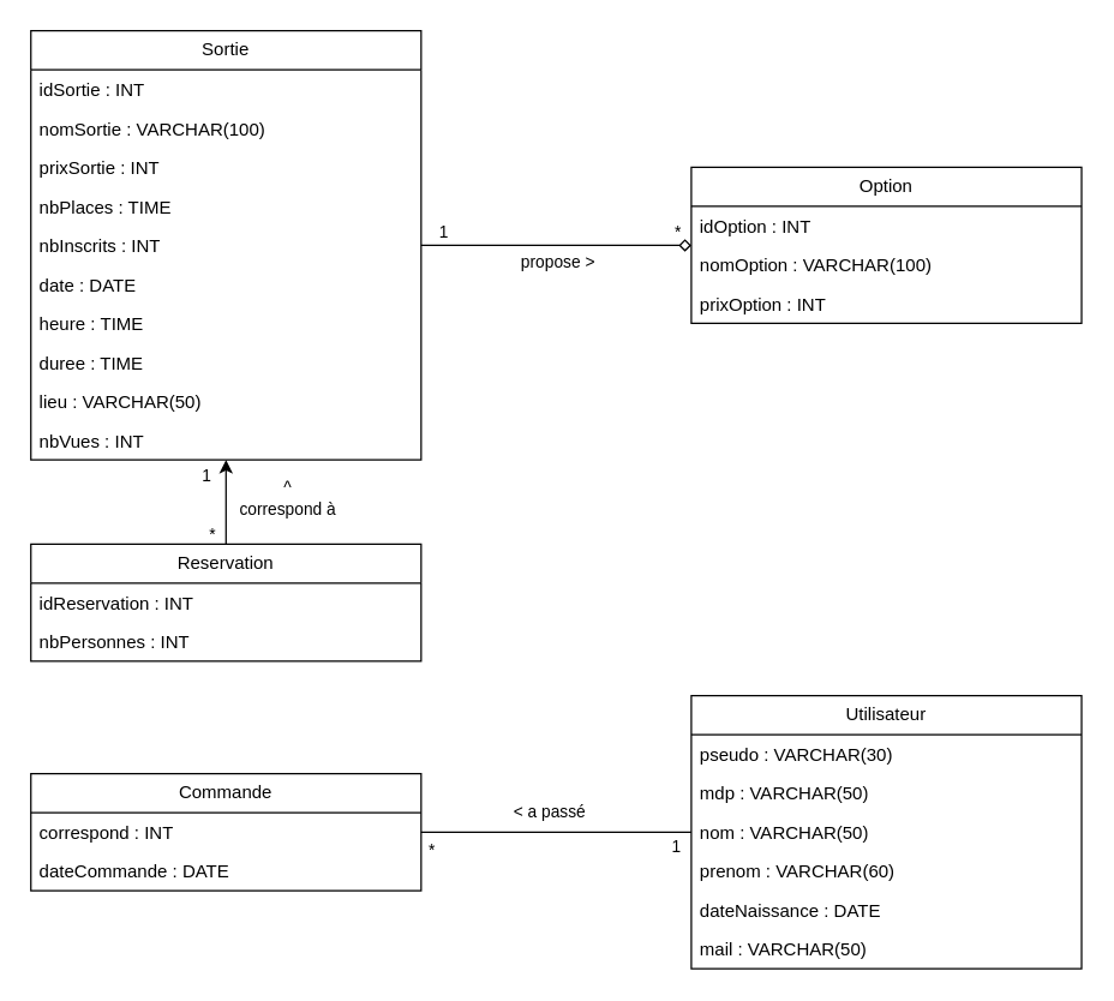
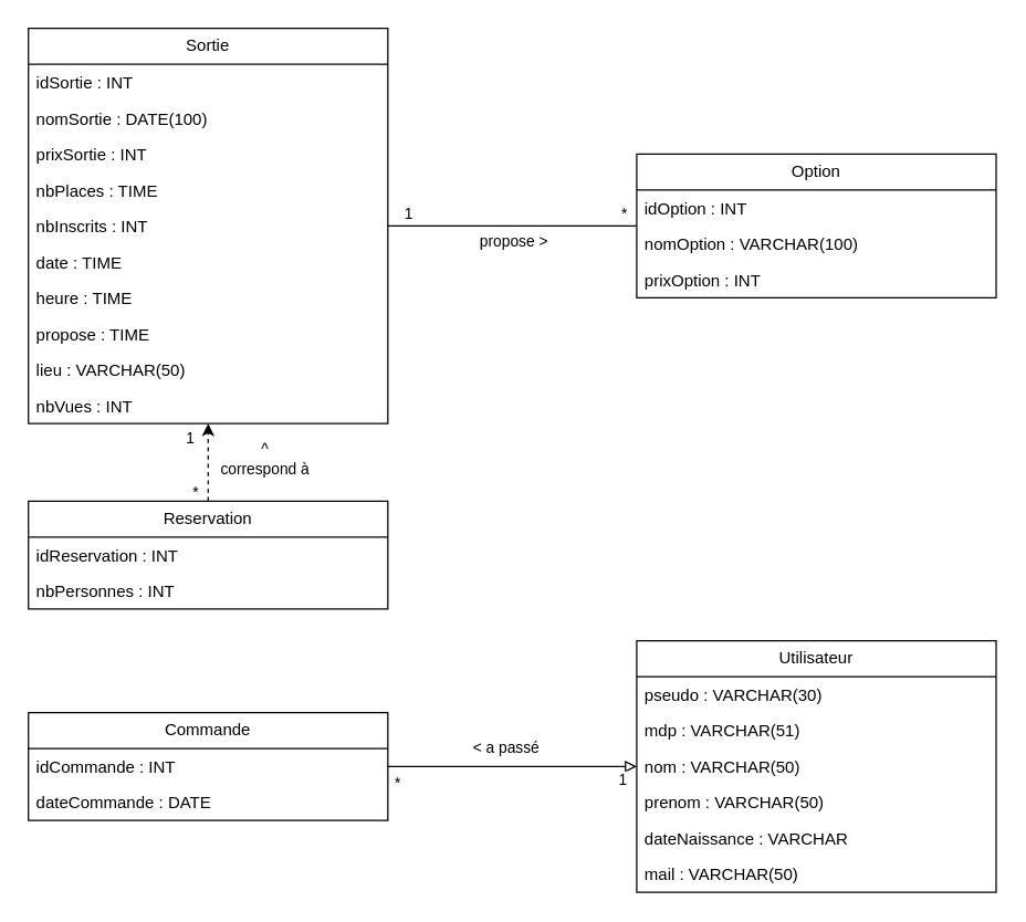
- <mxCell id="8" value="nomSortie : VARCHAR(100)" style="text;strokeColor=none;fillColor=none;align=left;verticalAlign=top;spacingLeft=4;spacingRight=4;overflow=hidden;rotatable=0;points=[[0,0.5],[1,0.5]];portConstraint=eastwest;whiteSpace=wrap;html=1;" parent="6" vertex="1"><mxGeometry y="52" width="260" height="26" as="geometry" /></mxCell>
+ <mxCell id="8" value="nomSortie : DATE(100)" style="text;strokeColor=none;fillColor=none;align=left;verticalAlign=top;spacingLeft=4;spacingRight=4;overflow=hidden;rotatable=0;points=[[0,0.5],[1,0.5]];portConstraint=eastwest;whiteSpace=wrap;html=1;" parent="6" vertex="1"><mxGeometry y="52" width="260" height="26" as="geometry" /></mxCell>
- <mxCell id="2" style="rounded=0;orthogonalLoop=1;jettySize=auto;html=1;edgeStyle=orthogonalEdgeStyle;endArrow=diamond;endFill=0;" parent="1" source="6" target="17" edge="1"><mxGeometry relative="1" as="geometry" /></mxCell>
+ <mxCell id="2" style="rounded=0;orthogonalLoop=1;jettySize=auto;html=1;edgeStyle=orthogonalEdgeStyle;endArrow=none;endFill=0;" parent="1" source="6" target="17" edge="1"><mxGeometry relative="1" as="geometry" /></mxCell>
- <mxCell id="12" value="date : DATE" style="text;strokeColor=none;fillColor=none;align=left;verticalAlign=top;spacingLeft=4;spacingRight=4;overflow=hidden;rotatable=0;points=[[0,0.5],[1,0.5]];portConstraint=eastwest;whiteSpace=wrap;html=1;" parent="6" vertex="1"><mxGeometry y="156" width="260" height="26" as="geometry" /></mxCell>
+ <mxCell id="12" value="date : TIME" style="text;strokeColor=none;fillColor=none;align=left;verticalAlign=top;spacingLeft=4;spacingRight=4;overflow=hidden;rotatable=0;points=[[0,0.5],[1,0.5]];portConstraint=eastwest;whiteSpace=wrap;html=1;" parent="6" vertex="1"><mxGeometry y="156" width="260" height="26" as="geometry" /></mxCell>
- <mxCell id="14" value="duree : TIME" style="text;strokeColor=none;fillColor=none;align=left;verticalAlign=top;spacingLeft=4;spacingRight=4;overflow=hidden;rotatable=0;points=[[0,0.5],[1,0.5]];portConstraint=eastwest;whiteSpace=wrap;html=1;" parent="6" vertex="1"><mxGeometry y="208" width="260" height="26" as="geometry" /></mxCell>
+ <mxCell id="14" value="propose : TIME" style="text;strokeColor=none;fillColor=none;align=left;verticalAlign=top;spacingLeft=4;spacingRight=4;overflow=hidden;rotatable=0;points=[[0,0.5],[1,0.5]];portConstraint=eastwest;whiteSpace=wrap;html=1;" parent="6" vertex="1"><mxGeometry y="208" width="260" height="26" as="geometry" /></mxCell>
- <mxCell id="35" style="edgeStyle=orthogonalEdgeStyle;rounded=0;orthogonalLoop=1;jettySize=auto;html=1;" parent="1" source="39" target="6" edge="1"><mxGeometry relative="1" as="geometry" /></mxCell>
+ <mxCell id="35" style="edgeStyle=orthogonalEdgeStyle;rounded=0;orthogonalLoop=1;jettySize=auto;html=1;dashed=1;" parent="1" source="39" target="6" edge="1"><mxGeometry relative="1" as="geometry" /></mxCell>
- <mxCell id="23" value="mdp : VARCHAR(50)" style="text;strokeColor=none;fillColor=none;align=left;verticalAlign=top;spacingLeft=4;spacingRight=4;overflow=hidden;rotatable=0;points=[[0,0.5],[1,0.5]];portConstraint=eastwest;whiteSpace=wrap;html=1;" parent="21" vertex="1"><mxGeometry y="52" width="260" height="26" as="geometry" /></mxCell>
+ <mxCell id="23" value="mdp : VARCHAR(51)" style="text;strokeColor=none;fillColor=none;align=left;verticalAlign=top;spacingLeft=4;spacingRight=4;overflow=hidden;rotatable=0;points=[[0,0.5],[1,0.5]];portConstraint=eastwest;whiteSpace=wrap;html=1;" parent="21" vertex="1"><mxGeometry y="52" width="260" height="26" as="geometry" /></mxCell>
- <mxCell id="28" style="edgeStyle=orthogonalEdgeStyle;rounded=0;orthogonalLoop=1;jettySize=auto;html=1;endArrow=none;endFill=0;" parent="1" source="32" target="21" edge="1"><mxGeometry relative="1" as="geometry" /></mxCell>
+ <mxCell id="28" style="edgeStyle=orthogonalEdgeStyle;rounded=0;orthogonalLoop=1;jettySize=auto;html=1;endArrow=block;endFill=0;" parent="1" source="32" target="21" edge="1"><mxGeometry relative="1" as="geometry" /></mxCell>
- <mxCell id="33" value="correspond : INT" style="text;strokeColor=none;fillColor=none;align=left;verticalAlign=top;spacingLeft=4;spacingRight=4;overflow=hidden;rotatable=0;points=[[0,0.5],[1,0.5]];portConstraint=eastwest;whiteSpace=wrap;html=1;" parent="32" vertex="1"><mxGeometry y="26" width="260" height="26" as="geometry" /></mxCell>
+ <mxCell id="33" value="idCommande : INT" style="text;strokeColor=none;fillColor=none;align=left;verticalAlign=top;spacingLeft=4;spacingRight=4;overflow=hidden;rotatable=0;points=[[0,0.5],[1,0.5]];portConstraint=eastwest;whiteSpace=wrap;html=1;" parent="32" vertex="1"><mxGeometry y="26" width="260" height="26" as="geometry" /></mxCell>
- <mxCell id="25" value="prenom : VARCHAR(60)" style="text;strokeColor=none;fillColor=none;align=left;verticalAlign=top;spacingLeft=4;spacingRight=4;overflow=hidden;rotatable=0;points=[[0,0.5],[1,0.5]];portConstraint=eastwest;whiteSpace=wrap;html=1;" parent="21" vertex="1"><mxGeometry y="104" width="260" height="26" as="geometry" /></mxCell>
+ <mxCell id="25" value="prenom : VARCHAR(50)" style="text;strokeColor=none;fillColor=none;align=left;verticalAlign=top;spacingLeft=4;spacingRight=4;overflow=hidden;rotatable=0;points=[[0,0.5],[1,0.5]];portConstraint=eastwest;whiteSpace=wrap;html=1;" parent="21" vertex="1"><mxGeometry y="104" width="260" height="26" as="geometry" /></mxCell>
- <mxCell id="26" value="dateNaissance : DATE" style="text;strokeColor=none;fillColor=none;align=left;verticalAlign=top;spacingLeft=4;spacingRight=4;overflow=hidden;rotatable=0;points=[[0,0.5],[1,0.5]];portConstraint=eastwest;whiteSpace=wrap;html=1;" parent="21" vertex="1"><mxGeometry y="130" width="260" height="26" as="geometry" /></mxCell>
+ <mxCell id="26" value="dateNaissance : VARCHAR" style="text;strokeColor=none;fillColor=none;align=left;verticalAlign=top;spacingLeft=4;spacingRight=4;overflow=hidden;rotatable=0;points=[[0,0.5],[1,0.5]];portConstraint=eastwest;whiteSpace=wrap;html=1;" parent="21" vertex="1"><mxGeometry y="130" width="260" height="26" as="geometry" /></mxCell>
